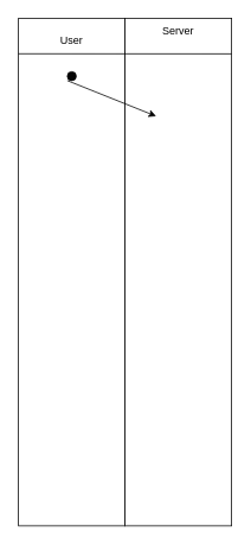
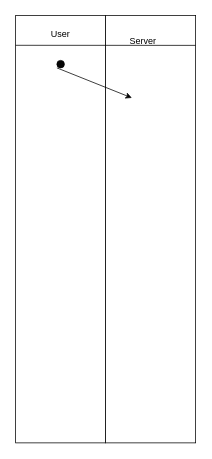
- <mxCell id="5" value="Server" style="text;html=1;strokeColor=none;fillColor=none;align=center;verticalAlign=middle;whiteSpace=wrap;rounded=0;" vertex="1" parent="1"><mxGeometry x="170" y="20" width="60" height="30" as="geometry" /></mxCell>
+ <mxCell id="5" value="Server" style="text;html=1;strokeColor=none;fillColor=none;align=center;verticalAlign=middle;whiteSpace=wrap;rounded=0;" vertex="1" parent="1"><mxGeometry x="160" y="40" width="60" height="30" as="geometry" /></mxCell>
